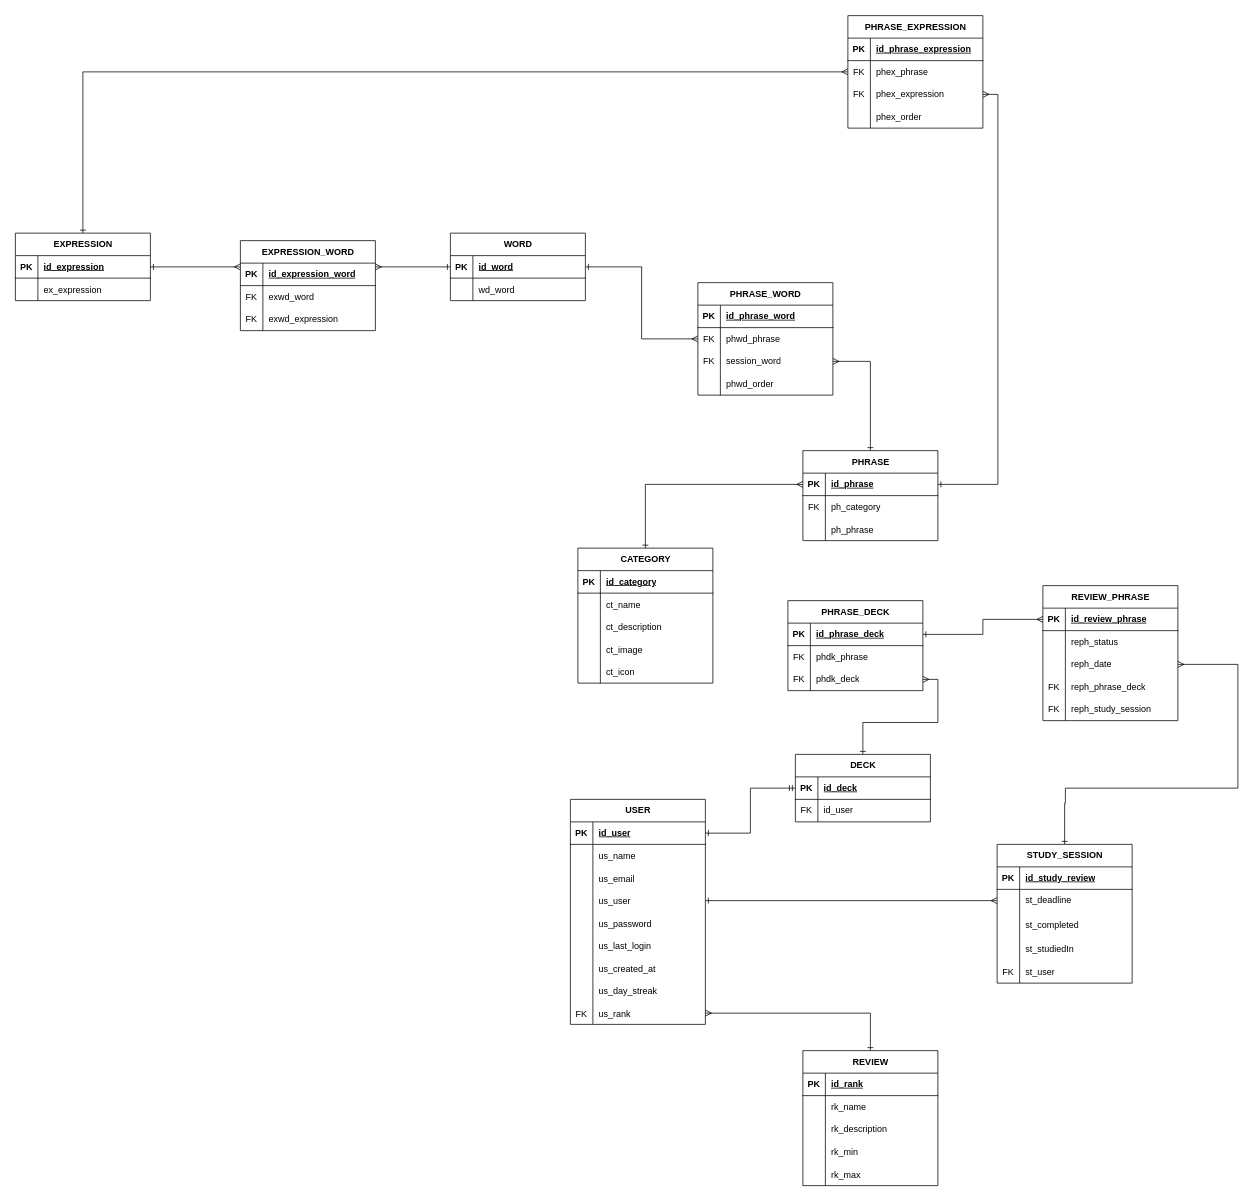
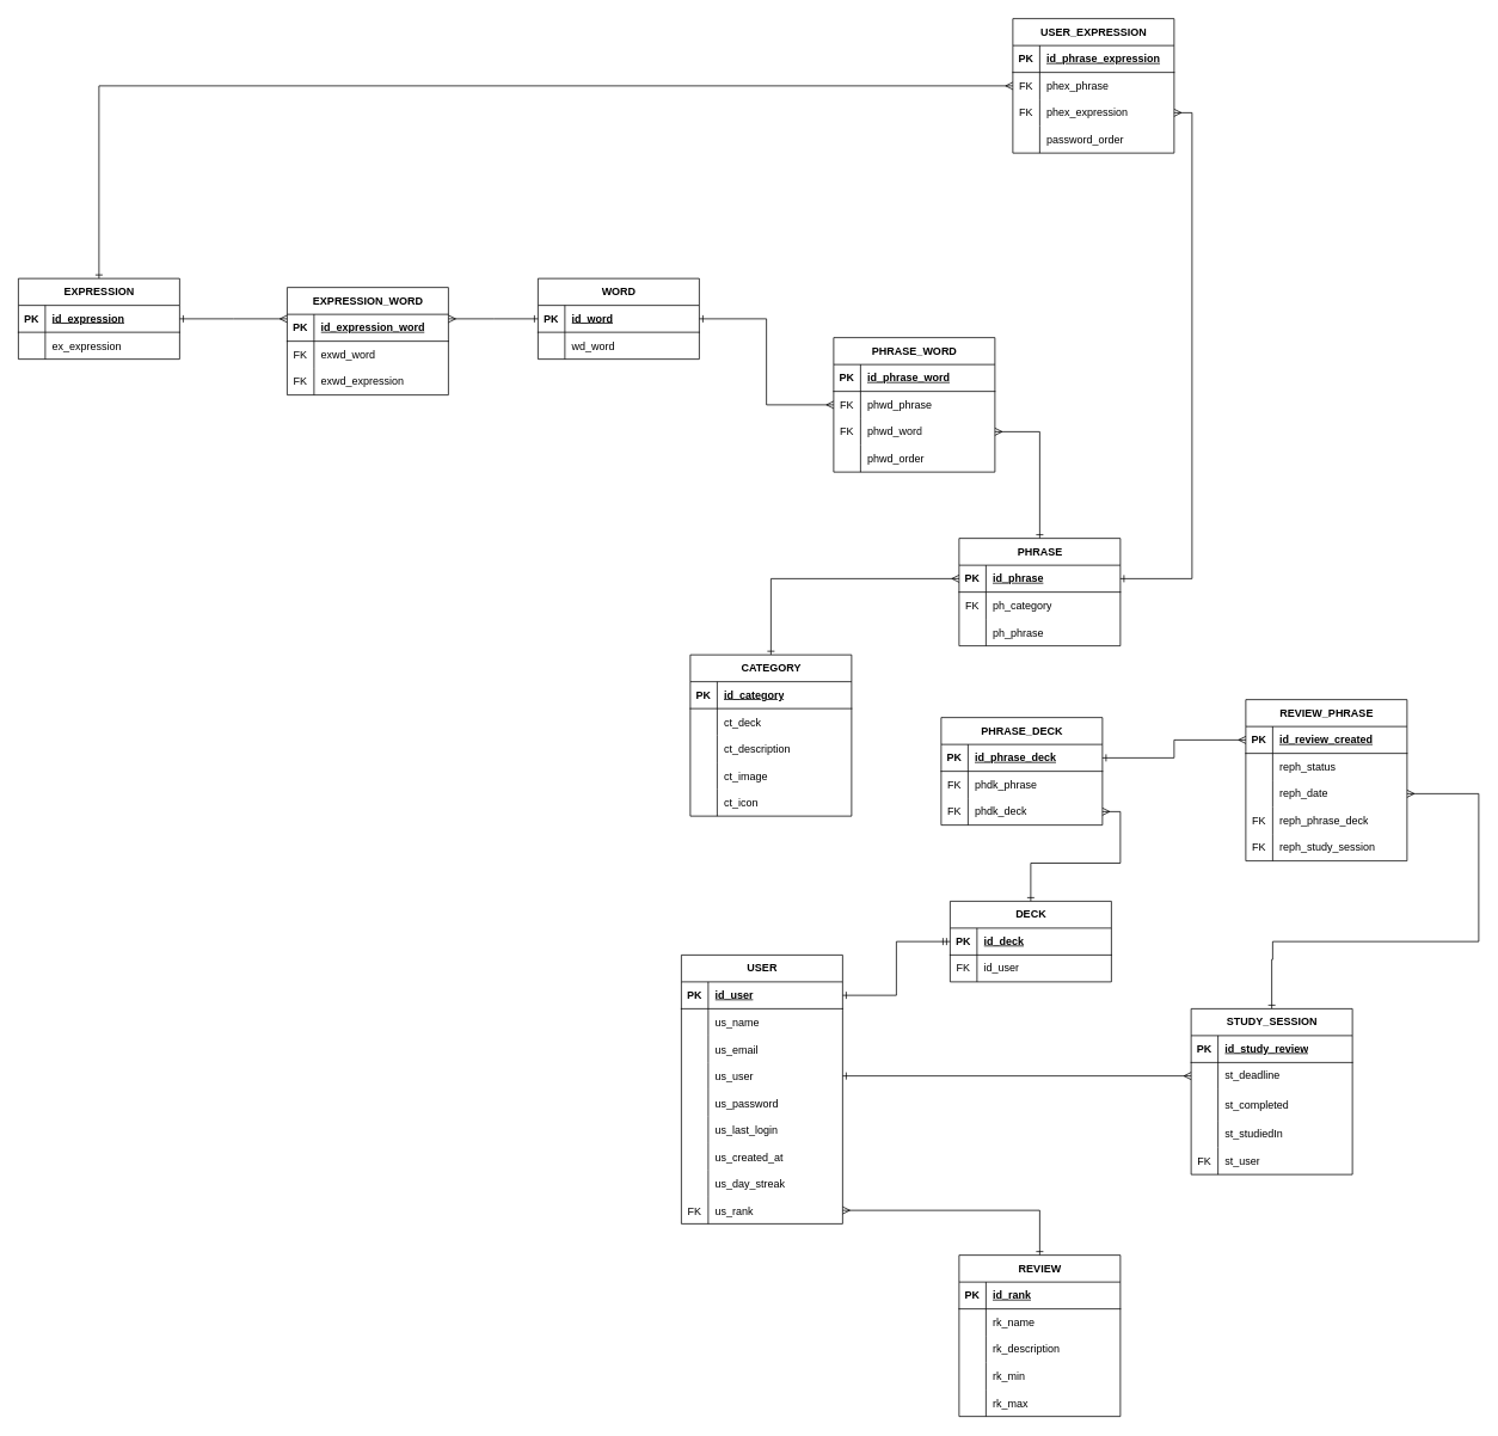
- <mxCell id="119" value="PHRASE_EXPRESSION" style="shape=table;startSize=30;container=1;collapsible=1;childLayout=tableLayout;fixedRows=1;rowLines=0;fontStyle=1;align=center;resizeLast=1;html=1;" vertex="1" parent="1"><mxGeometry x="1130" y="20" width="180" height="150" as="geometry" /></mxCell>
+ <mxCell id="119" value="USER_EXPRESSION" style="shape=table;startSize=30;container=1;collapsible=1;childLayout=tableLayout;fixedRows=1;rowLines=0;fontStyle=1;align=center;resizeLast=1;html=1;" vertex="1" parent="1"><mxGeometry x="1130" y="20" width="180" height="150" as="geometry" /></mxCell>
- <mxCell id="131" value="phex_order" style="shape=partialRectangle;connectable=0;fillColor=none;top=0;left=0;bottom=0;right=0;align=left;spacingLeft=6;overflow=hidden;" vertex="1" parent="129"><mxGeometry x="30" width="150" height="30" as="geometry"><mxRectangle width="150" height="30" as="alternateBounds" /></mxGeometry></mxCell>
+ <mxCell id="131" value="password_order" style="shape=partialRectangle;connectable=0;fillColor=none;top=0;left=0;bottom=0;right=0;align=left;spacingLeft=6;overflow=hidden;" vertex="1" parent="129"><mxGeometry x="30" width="150" height="30" as="geometry"><mxRectangle width="150" height="30" as="alternateBounds" /></mxGeometry></mxCell>
- <mxCell id="93" value="session_word" style="shape=partialRectangle;connectable=0;fillColor=none;top=0;left=0;bottom=0;right=0;align=left;spacingLeft=6;overflow=hidden;whiteSpace=wrap;html=1;" vertex="1" parent="91"><mxGeometry x="30" width="150" height="30" as="geometry"><mxRectangle width="150" height="30" as="alternateBounds" /></mxGeometry></mxCell>
+ <mxCell id="93" value="phwd_word" style="shape=partialRectangle;connectable=0;fillColor=none;top=0;left=0;bottom=0;right=0;align=left;spacingLeft=6;overflow=hidden;whiteSpace=wrap;html=1;" vertex="1" parent="91"><mxGeometry x="30" width="150" height="30" as="geometry"><mxRectangle width="150" height="30" as="alternateBounds" /></mxGeometry></mxCell>
- <mxCell id="57" value="ct_name" style="shape=partialRectangle;connectable=0;fillColor=none;top=0;left=0;bottom=0;right=0;align=left;spacingLeft=6;overflow=hidden;" vertex="1" parent="55"><mxGeometry x="30" width="150" height="30" as="geometry"><mxRectangle width="150" height="30" as="alternateBounds" /></mxGeometry></mxCell>
+ <mxCell id="57" value="ct_deck" style="shape=partialRectangle;connectable=0;fillColor=none;top=0;left=0;bottom=0;right=0;align=left;spacingLeft=6;overflow=hidden;" vertex="1" parent="55"><mxGeometry x="30" width="150" height="30" as="geometry"><mxRectangle width="150" height="30" as="alternateBounds" /></mxGeometry></mxCell>
- <mxCell id="170" value="id_review_phrase" style="shape=partialRectangle;connectable=0;fillColor=none;top=0;left=0;bottom=0;right=0;align=left;spacingLeft=6;fontStyle=5;overflow=hidden;whiteSpace=wrap;html=1;" vertex="1" parent="168"><mxGeometry x="30" width="150" height="30" as="geometry"><mxRectangle width="150" height="30" as="alternateBounds" /></mxGeometry></mxCell>
+ <mxCell id="170" value="id_review_created" style="shape=partialRectangle;connectable=0;fillColor=none;top=0;left=0;bottom=0;right=0;align=left;spacingLeft=6;fontStyle=5;overflow=hidden;whiteSpace=wrap;html=1;" vertex="1" parent="168"><mxGeometry x="30" width="150" height="30" as="geometry"><mxRectangle width="150" height="30" as="alternateBounds" /></mxGeometry></mxCell>
